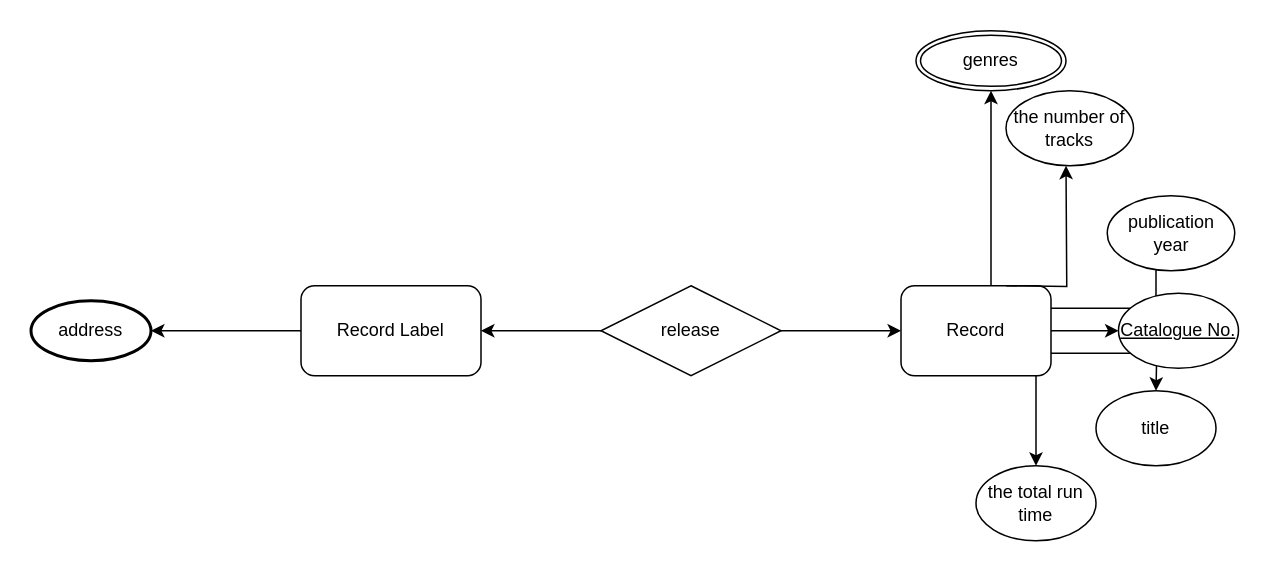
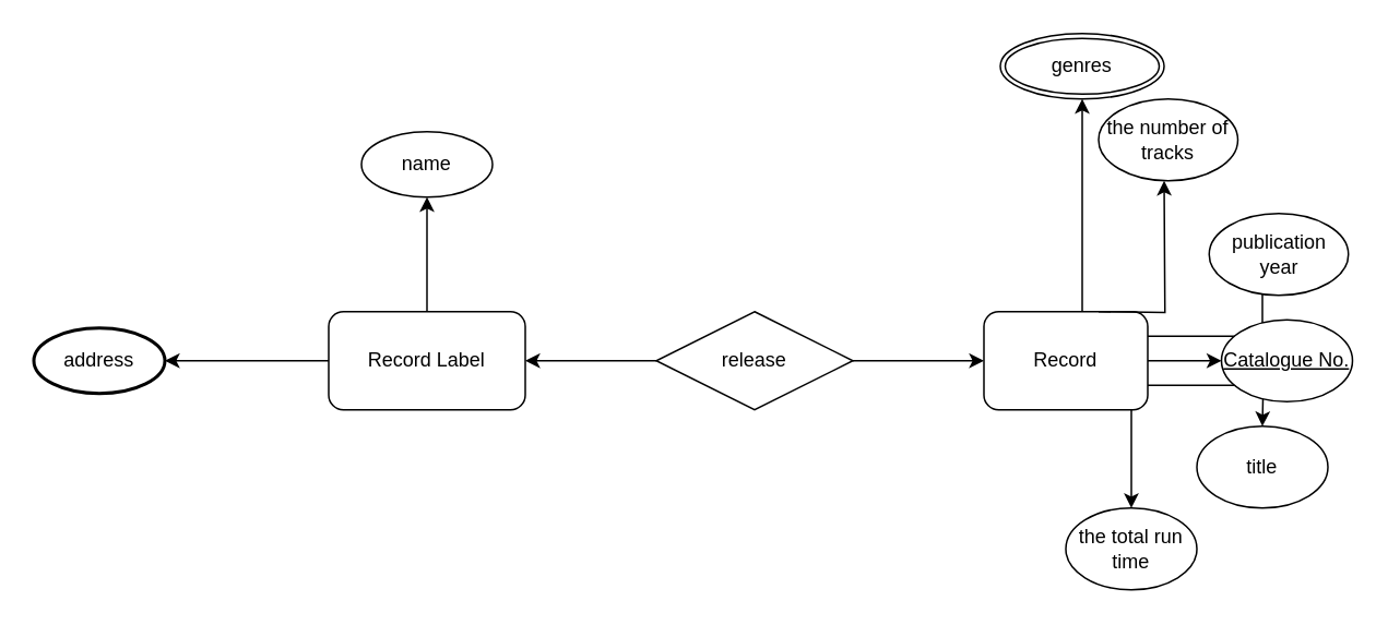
+ <mxCell id="21" value="name" style="ellipse;whiteSpace=wrap;html=1;rounded=1;" vertex="1" parent="1"><mxGeometry x="220" y="80" width="80" height="40" as="geometry" /></mxCell>
+ <mxCell id="18" value="" style="edgeStyle=orthogonalEdgeStyle;rounded=0;orthogonalLoop=1;jettySize=auto;html=1;" edge="1" parent="1" source="20" target="21"><mxGeometry relative="1" as="geometry" /></mxCell>
